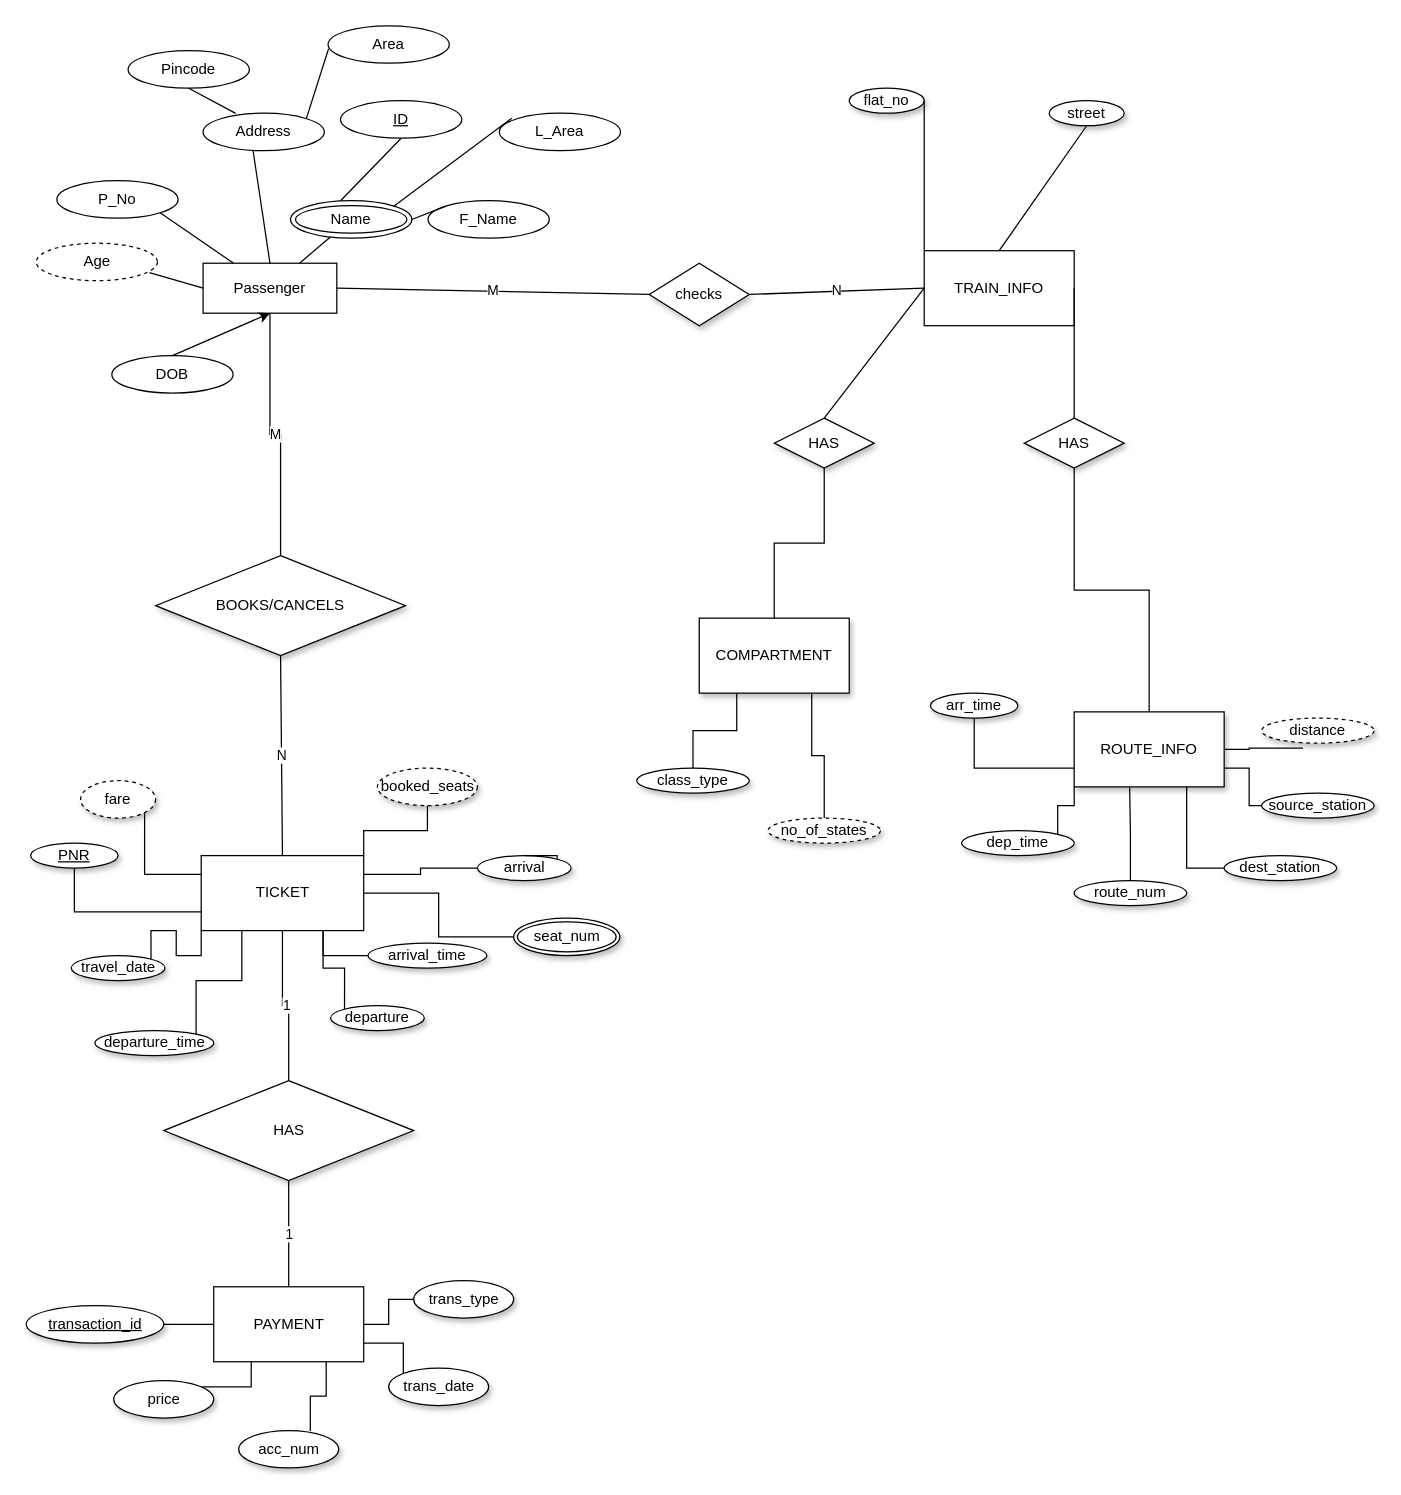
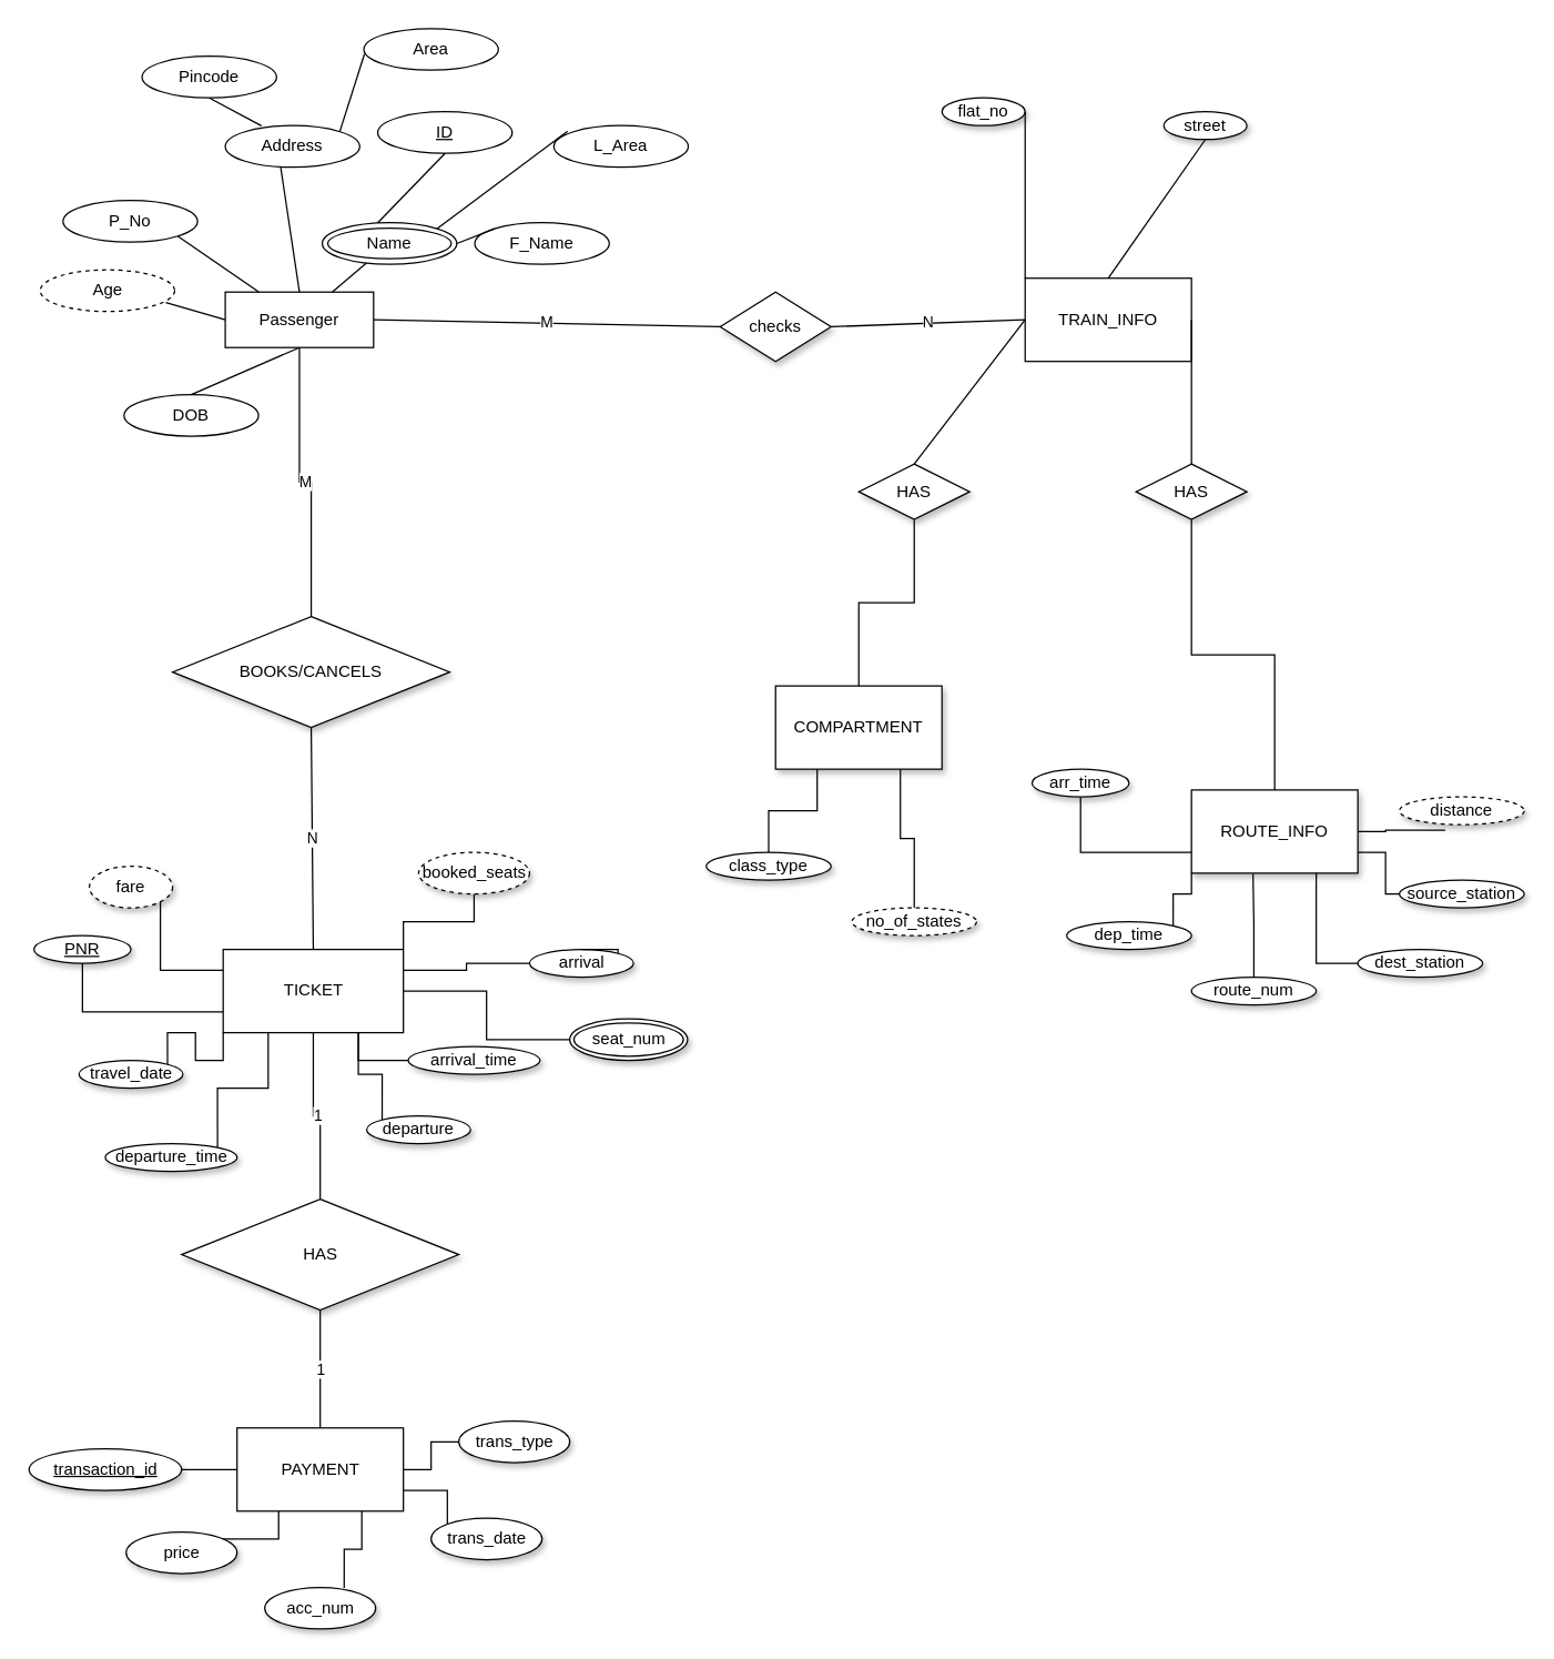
- <mxCell id="80" value="" style="endArrow=classic;html=1;rounded=0;exitX=0.5;exitY=0;exitDx=0;exitDy=0;entryX=0.5;entryY=1;entryDx=0;entryDy=0;" edge="1" parent="1" source="70" target="63"><mxGeometry width="50" height="50" relative="1" as="geometry"><mxPoint x="146" y="300" as="sourcePoint" /><mxPoint x="196" y="250" as="targetPoint" /></mxGeometry></mxCell>
+ <mxCell id="80" value="" style="endArrow=none;html=1;rounded=0;exitX=0.5;exitY=0;exitDx=0;exitDy=0;entryX=0.5;entryY=1;entryDx=0;entryDy=0;" edge="1" parent="1" source="70" target="63"><mxGeometry width="50" height="50" relative="1" as="geometry"><mxPoint x="146" y="300" as="sourcePoint" /><mxPoint x="196" y="250" as="targetPoint" /></mxGeometry></mxCell>
